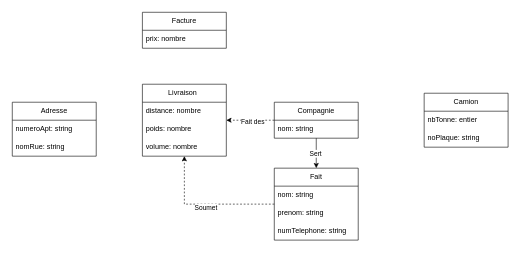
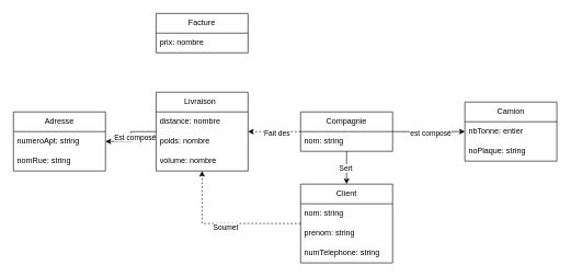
+ <mxCell id="2" style="edgeStyle=orthogonalEdgeStyle;rounded=0;orthogonalLoop=1;jettySize=auto;html=1;" edge="1" parent="1" source="8" target="10"><mxGeometry relative="1" as="geometry" /></mxCell>
+ <mxCell id="3" value="est composé" style="edgeLabel;html=1;align=center;verticalAlign=middle;resizable=0;points=[];" vertex="1" connectable="0" parent="2"><mxGeometry x="0.033" y="-2" relative="1" as="geometry"><mxPoint as="offset" /></mxGeometry></mxCell>
+ <mxCell id="19" style="edgeStyle=orthogonalEdgeStyle;rounded=0;orthogonalLoop=1;jettySize=auto;html=1;" edge="1" parent="1" source="21" target="25"><mxGeometry relative="1" as="geometry" /></mxCell>
+ <mxCell id="20" value="Est composé" style="edgeLabel;html=1;align=center;verticalAlign=middle;resizable=0;points=[];" vertex="1" connectable="0" parent="19"><mxGeometry x="0.014" y="6" relative="1" as="geometry"><mxPoint as="offset" /></mxGeometry></mxCell>
- <mxCell id="15" value="Fait" style="swimlane;fontStyle=0;childLayout=stackLayout;horizontal=1;startSize=30;horizontalStack=0;resizeParent=1;resizeParentMax=0;resizeLast=0;collapsible=1;marginBottom=0;whiteSpace=wrap;html=1;" vertex="1" parent="1"><mxGeometry x="457" y="280" width="140" height="120" as="geometry" /></mxCell>
+ <mxCell id="15" value="Client" style="swimlane;fontStyle=0;childLayout=stackLayout;horizontal=1;startSize=30;horizontalStack=0;resizeParent=1;resizeParentMax=0;resizeLast=0;collapsible=1;marginBottom=0;whiteSpace=wrap;html=1;" vertex="1" parent="1"><mxGeometry x="457" y="280" width="140" height="120" as="geometry" /></mxCell>
